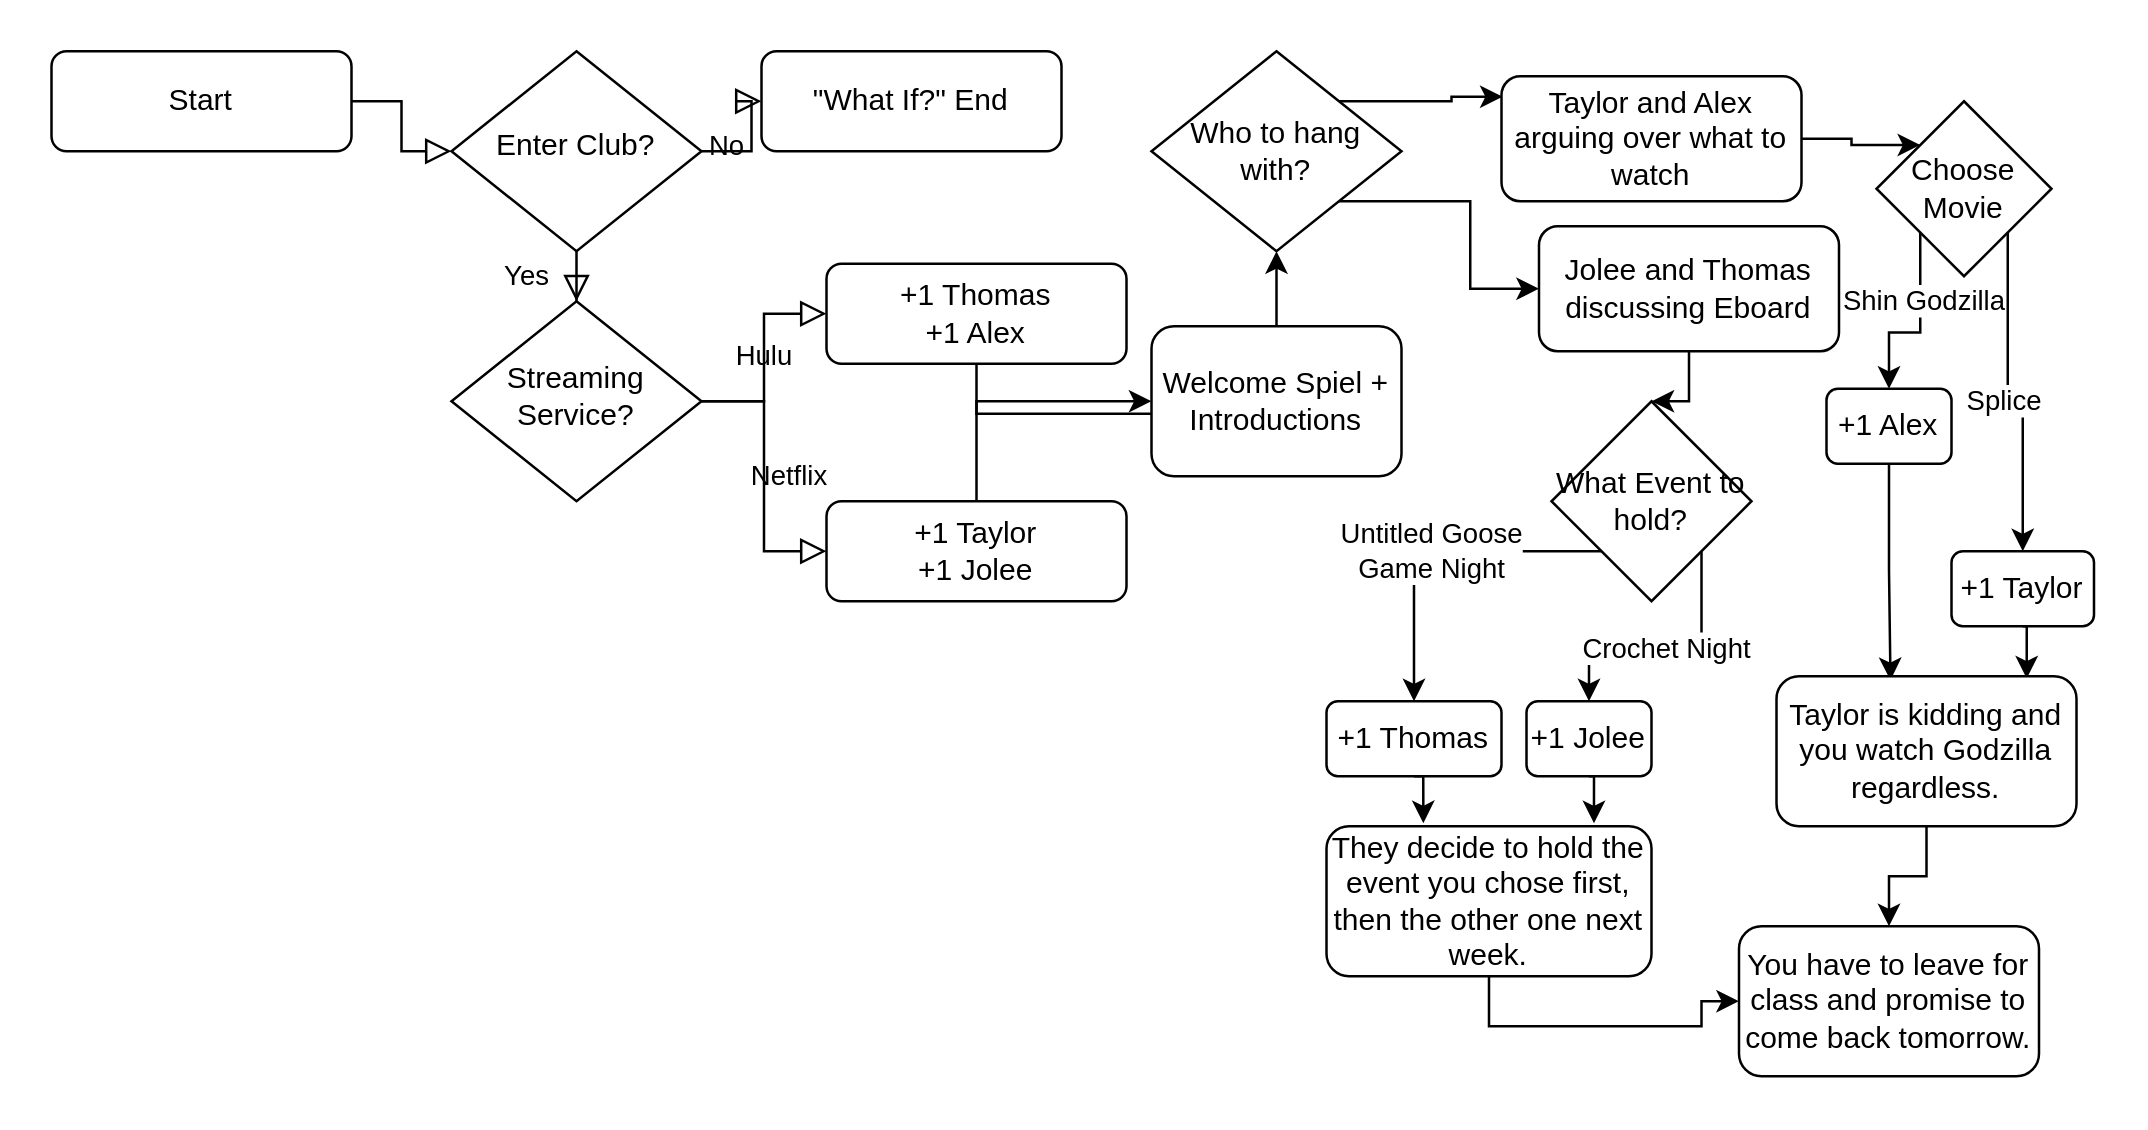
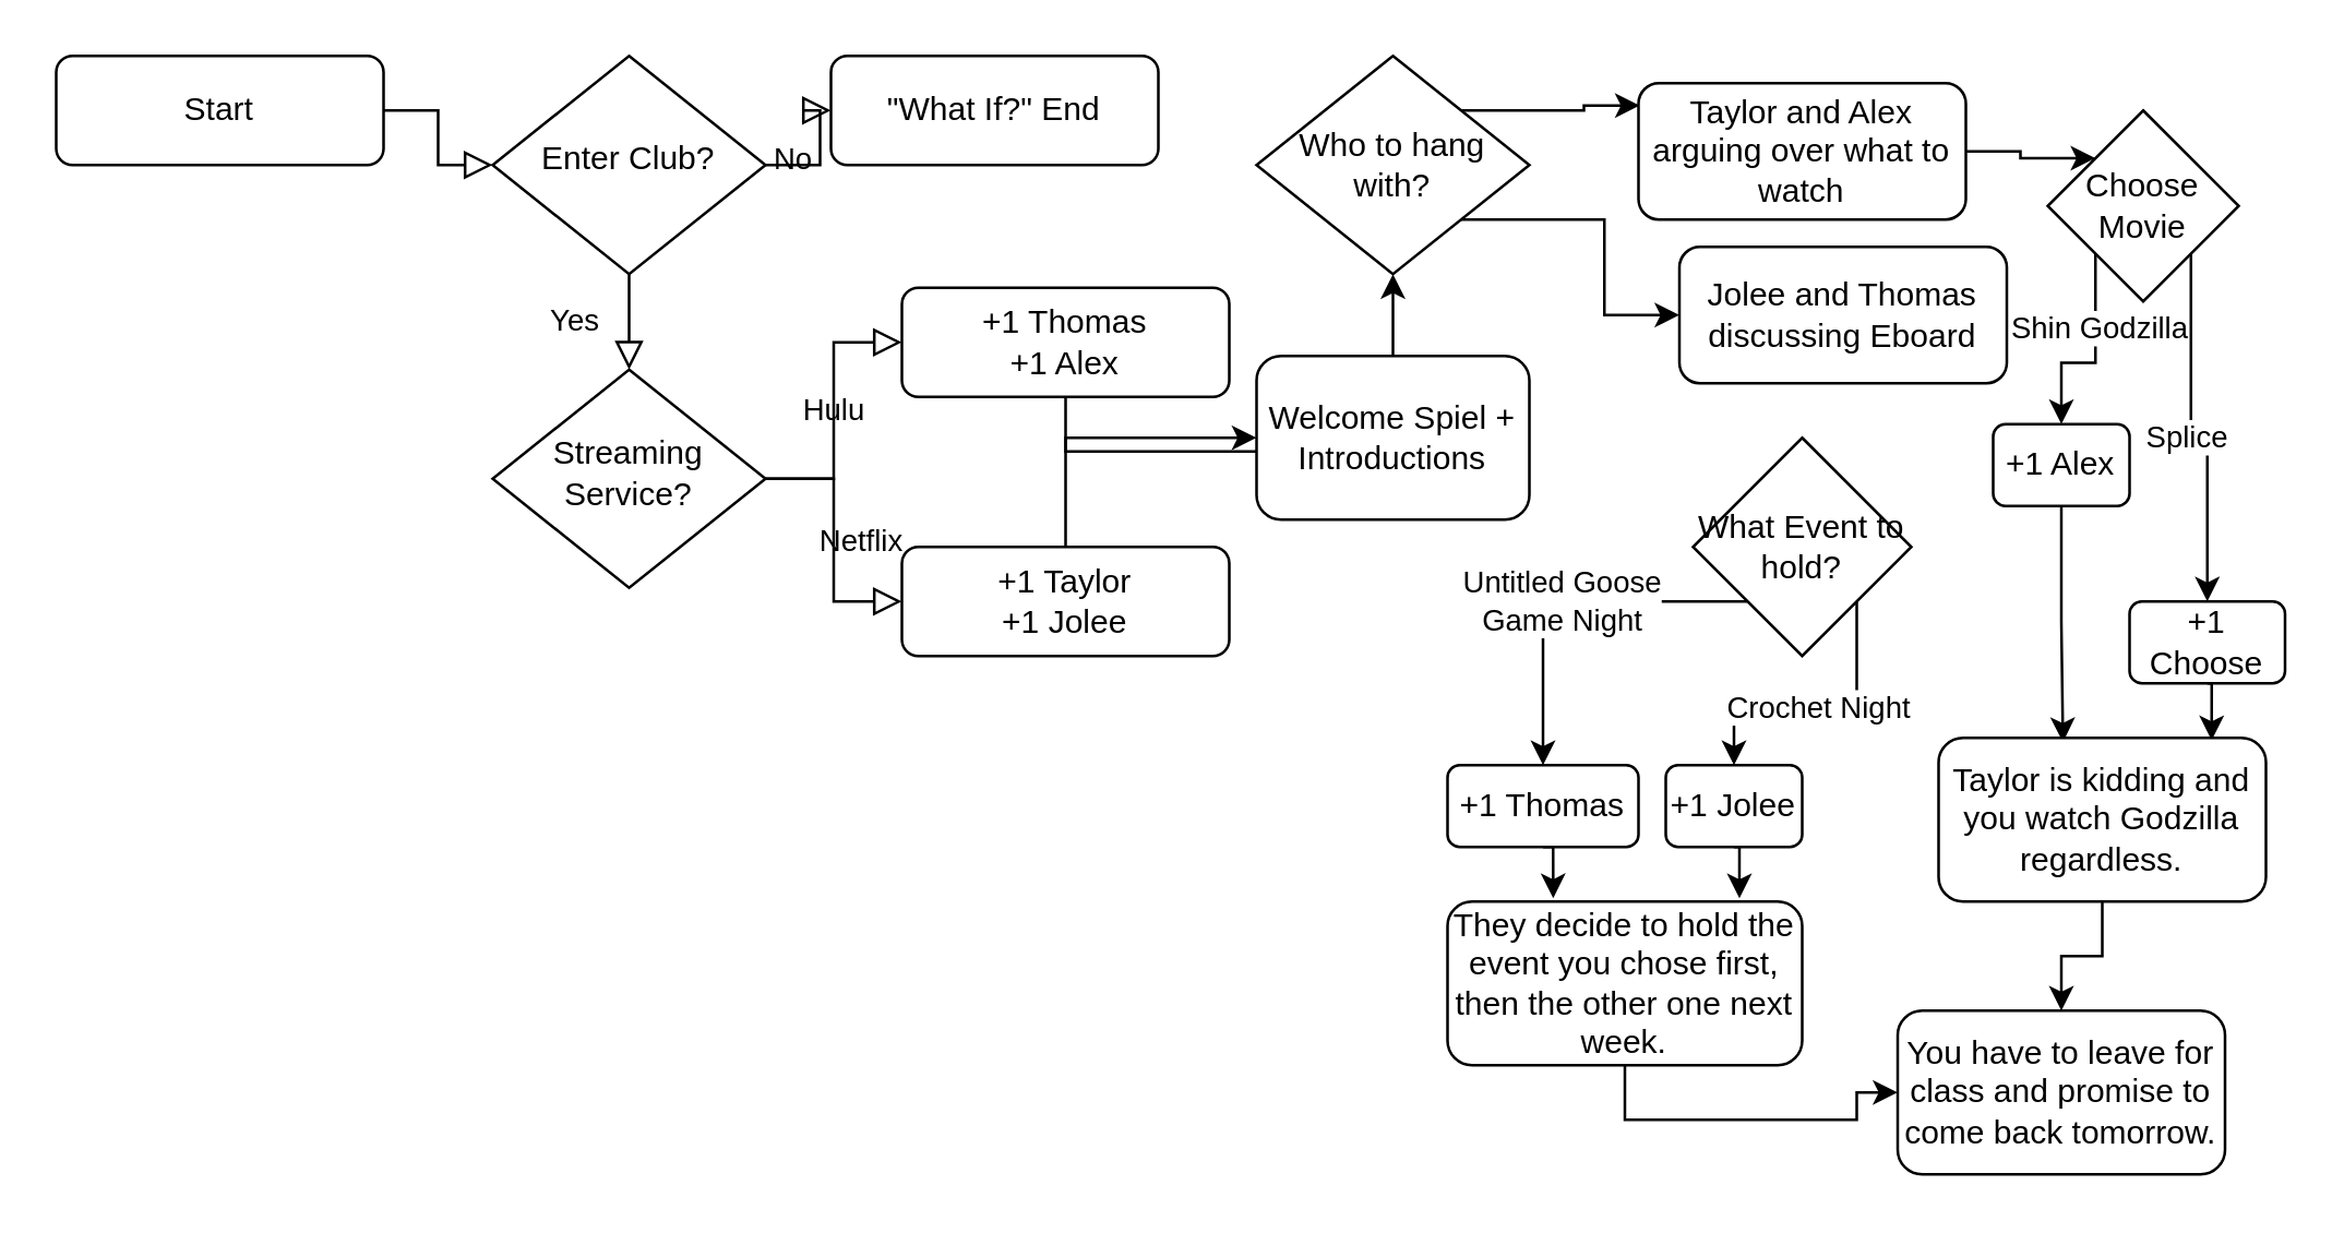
- <mxCell id="22" style="edgeStyle=orthogonalEdgeStyle;rounded=0;orthogonalLoop=1;jettySize=auto;html=1;exitX=0.5;exitY=1;exitDx=0;exitDy=0;" edge="1" parent="1" source="23" target="36"><mxGeometry relative="1" as="geometry" /></mxCell>
- <mxCell id="10" value="Streaming Service?" style="rhombus;whiteSpace=wrap;html=1;shadow=0;fontFamily=Helvetica;fontSize=12;align=center;strokeWidth=1;spacing=6;spacingTop=-4;" parent="1" vertex="1"><mxGeometry x="180" y="120" width="100" height="80" as="geometry" /></mxCell>
+ <mxCell id="10" value="Streaming Service?" style="rhombus;whiteSpace=wrap;html=1;shadow=0;fontFamily=Helvetica;fontSize=12;align=center;strokeWidth=1;spacing=6;spacingTop=-4;" parent="1" vertex="1"><mxGeometry x="180" y="135" width="100" height="80" as="geometry" /></mxCell>
- <mxCell id="30" value="+1 Taylor" style="rounded=1;whiteSpace=wrap;html=1;" vertex="1" parent="1"><mxGeometry x="780" y="220" width="57" height="30" as="geometry" /></mxCell>
+ <mxCell id="30" value="+1 Choose" style="rounded=1;whiteSpace=wrap;html=1;" vertex="1" parent="1"><mxGeometry x="780" y="220" width="57" height="30" as="geometry" /></mxCell>
